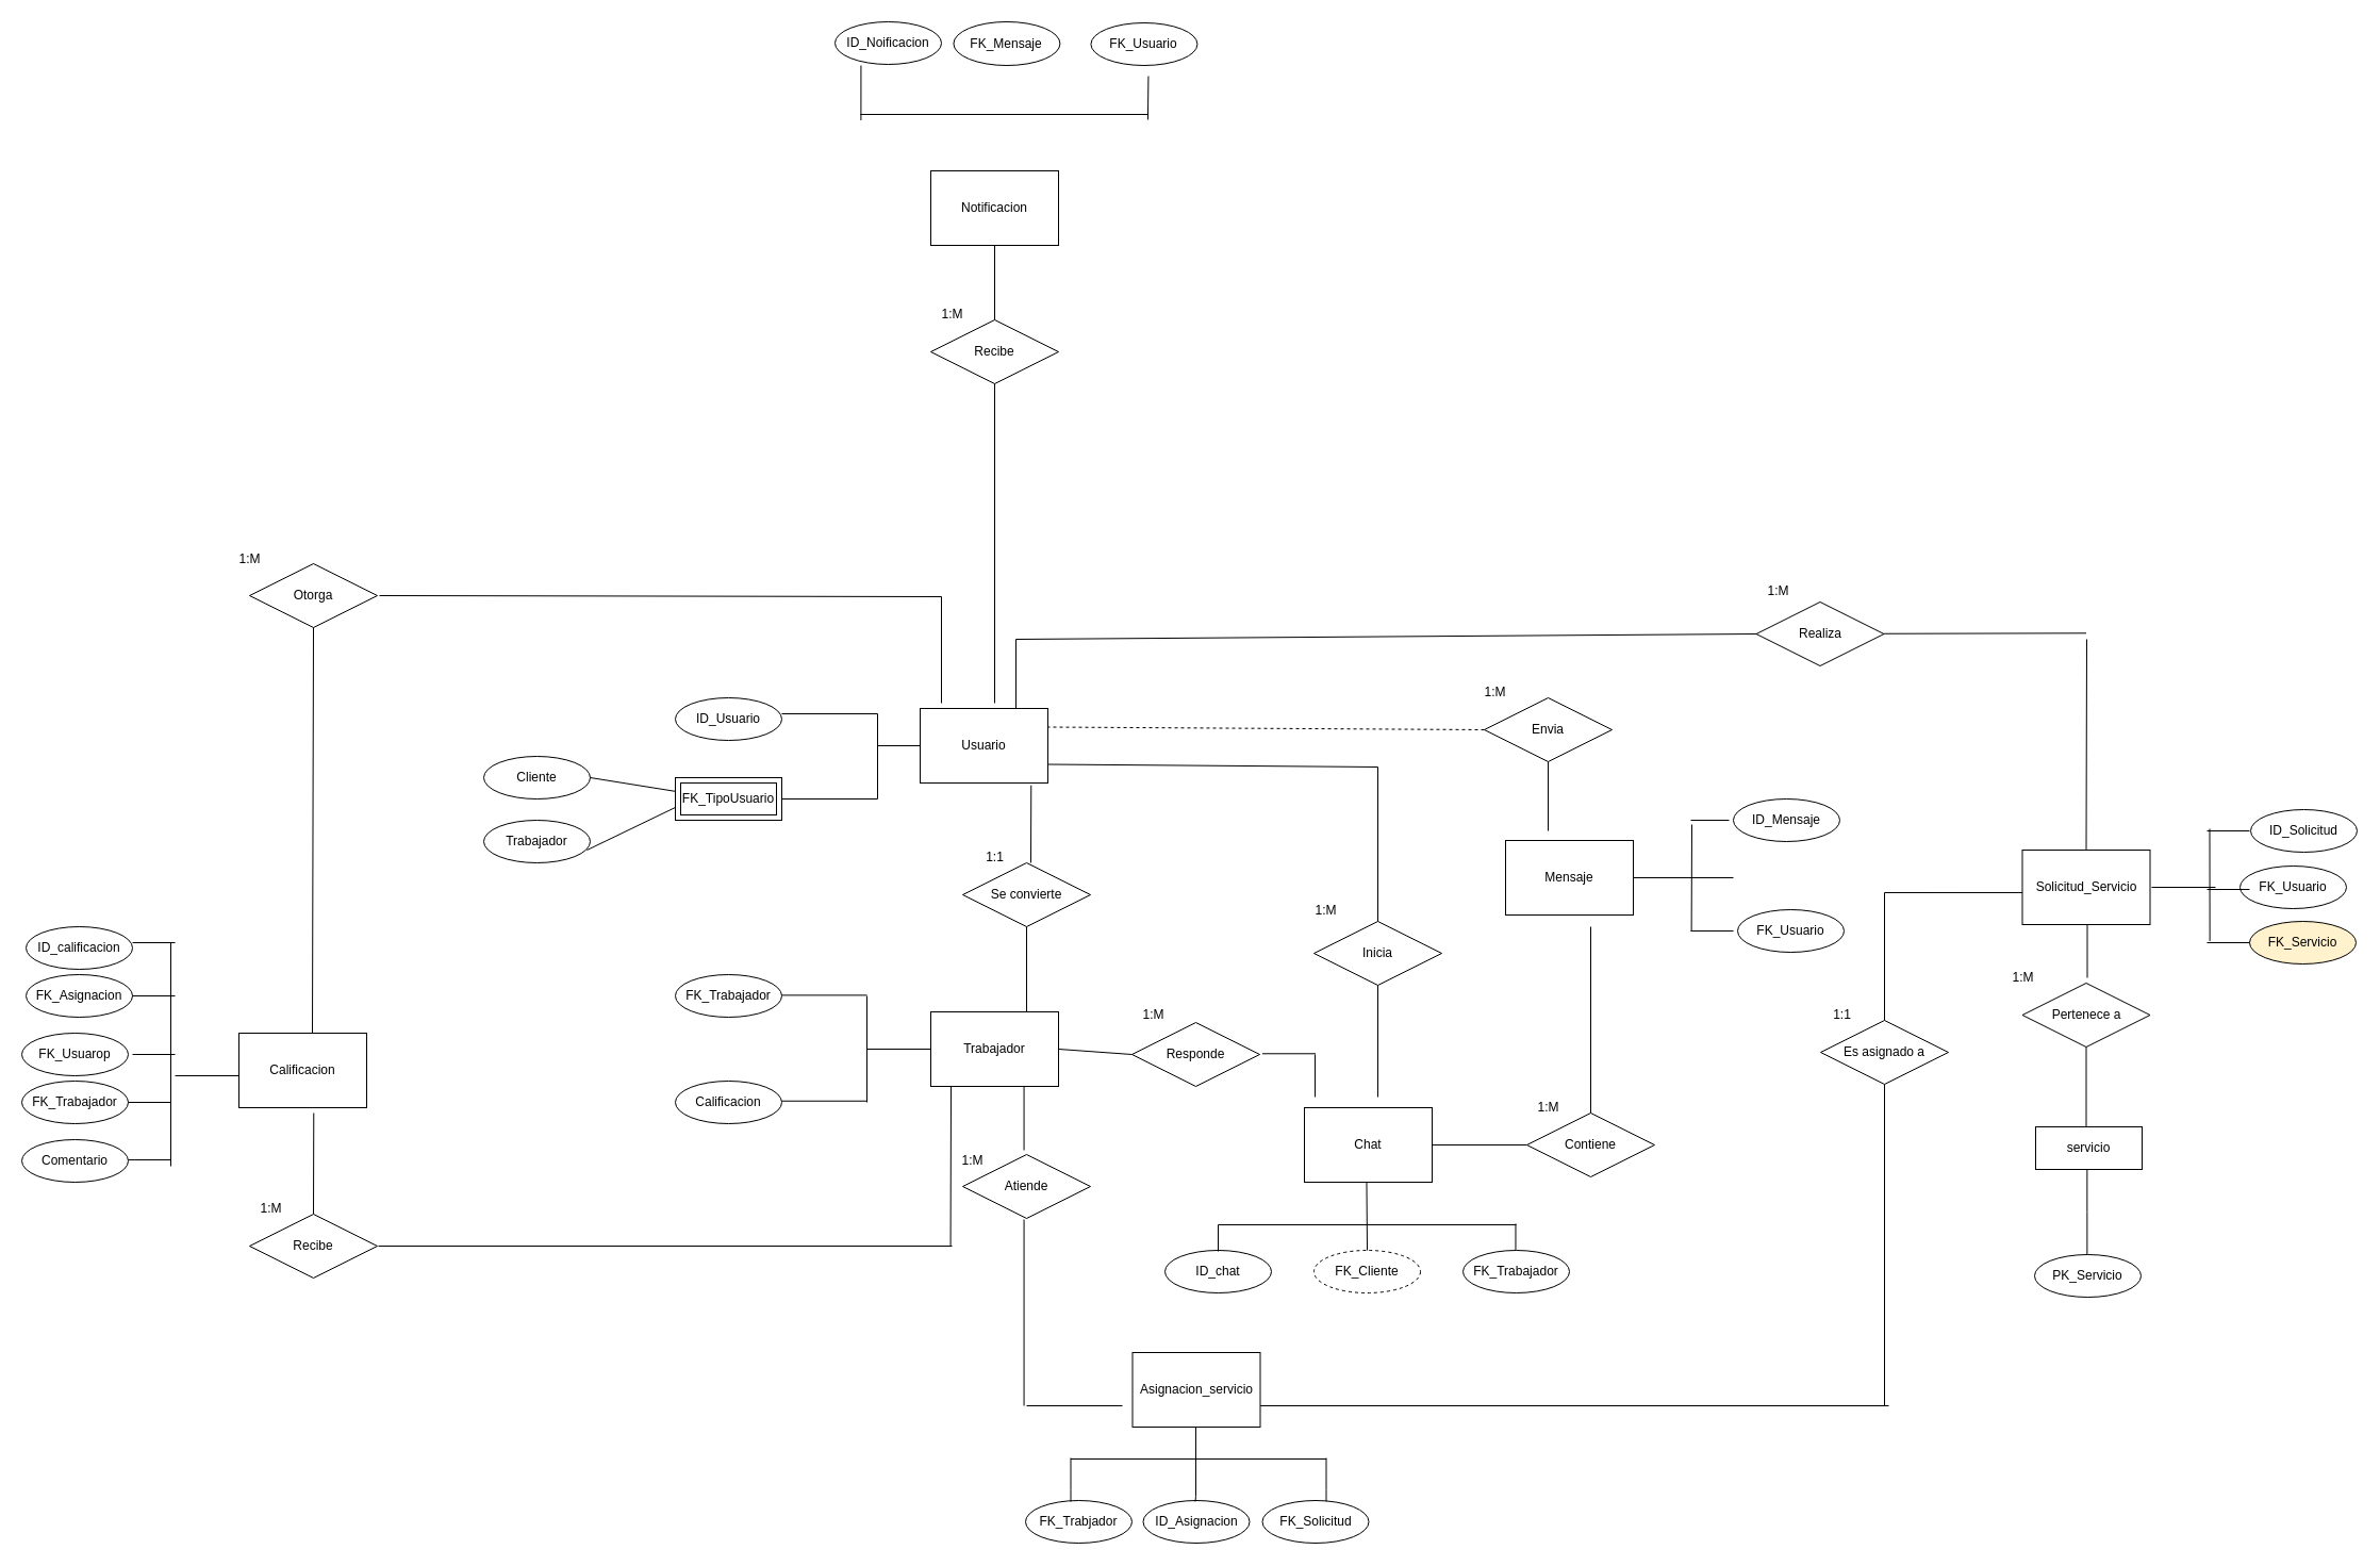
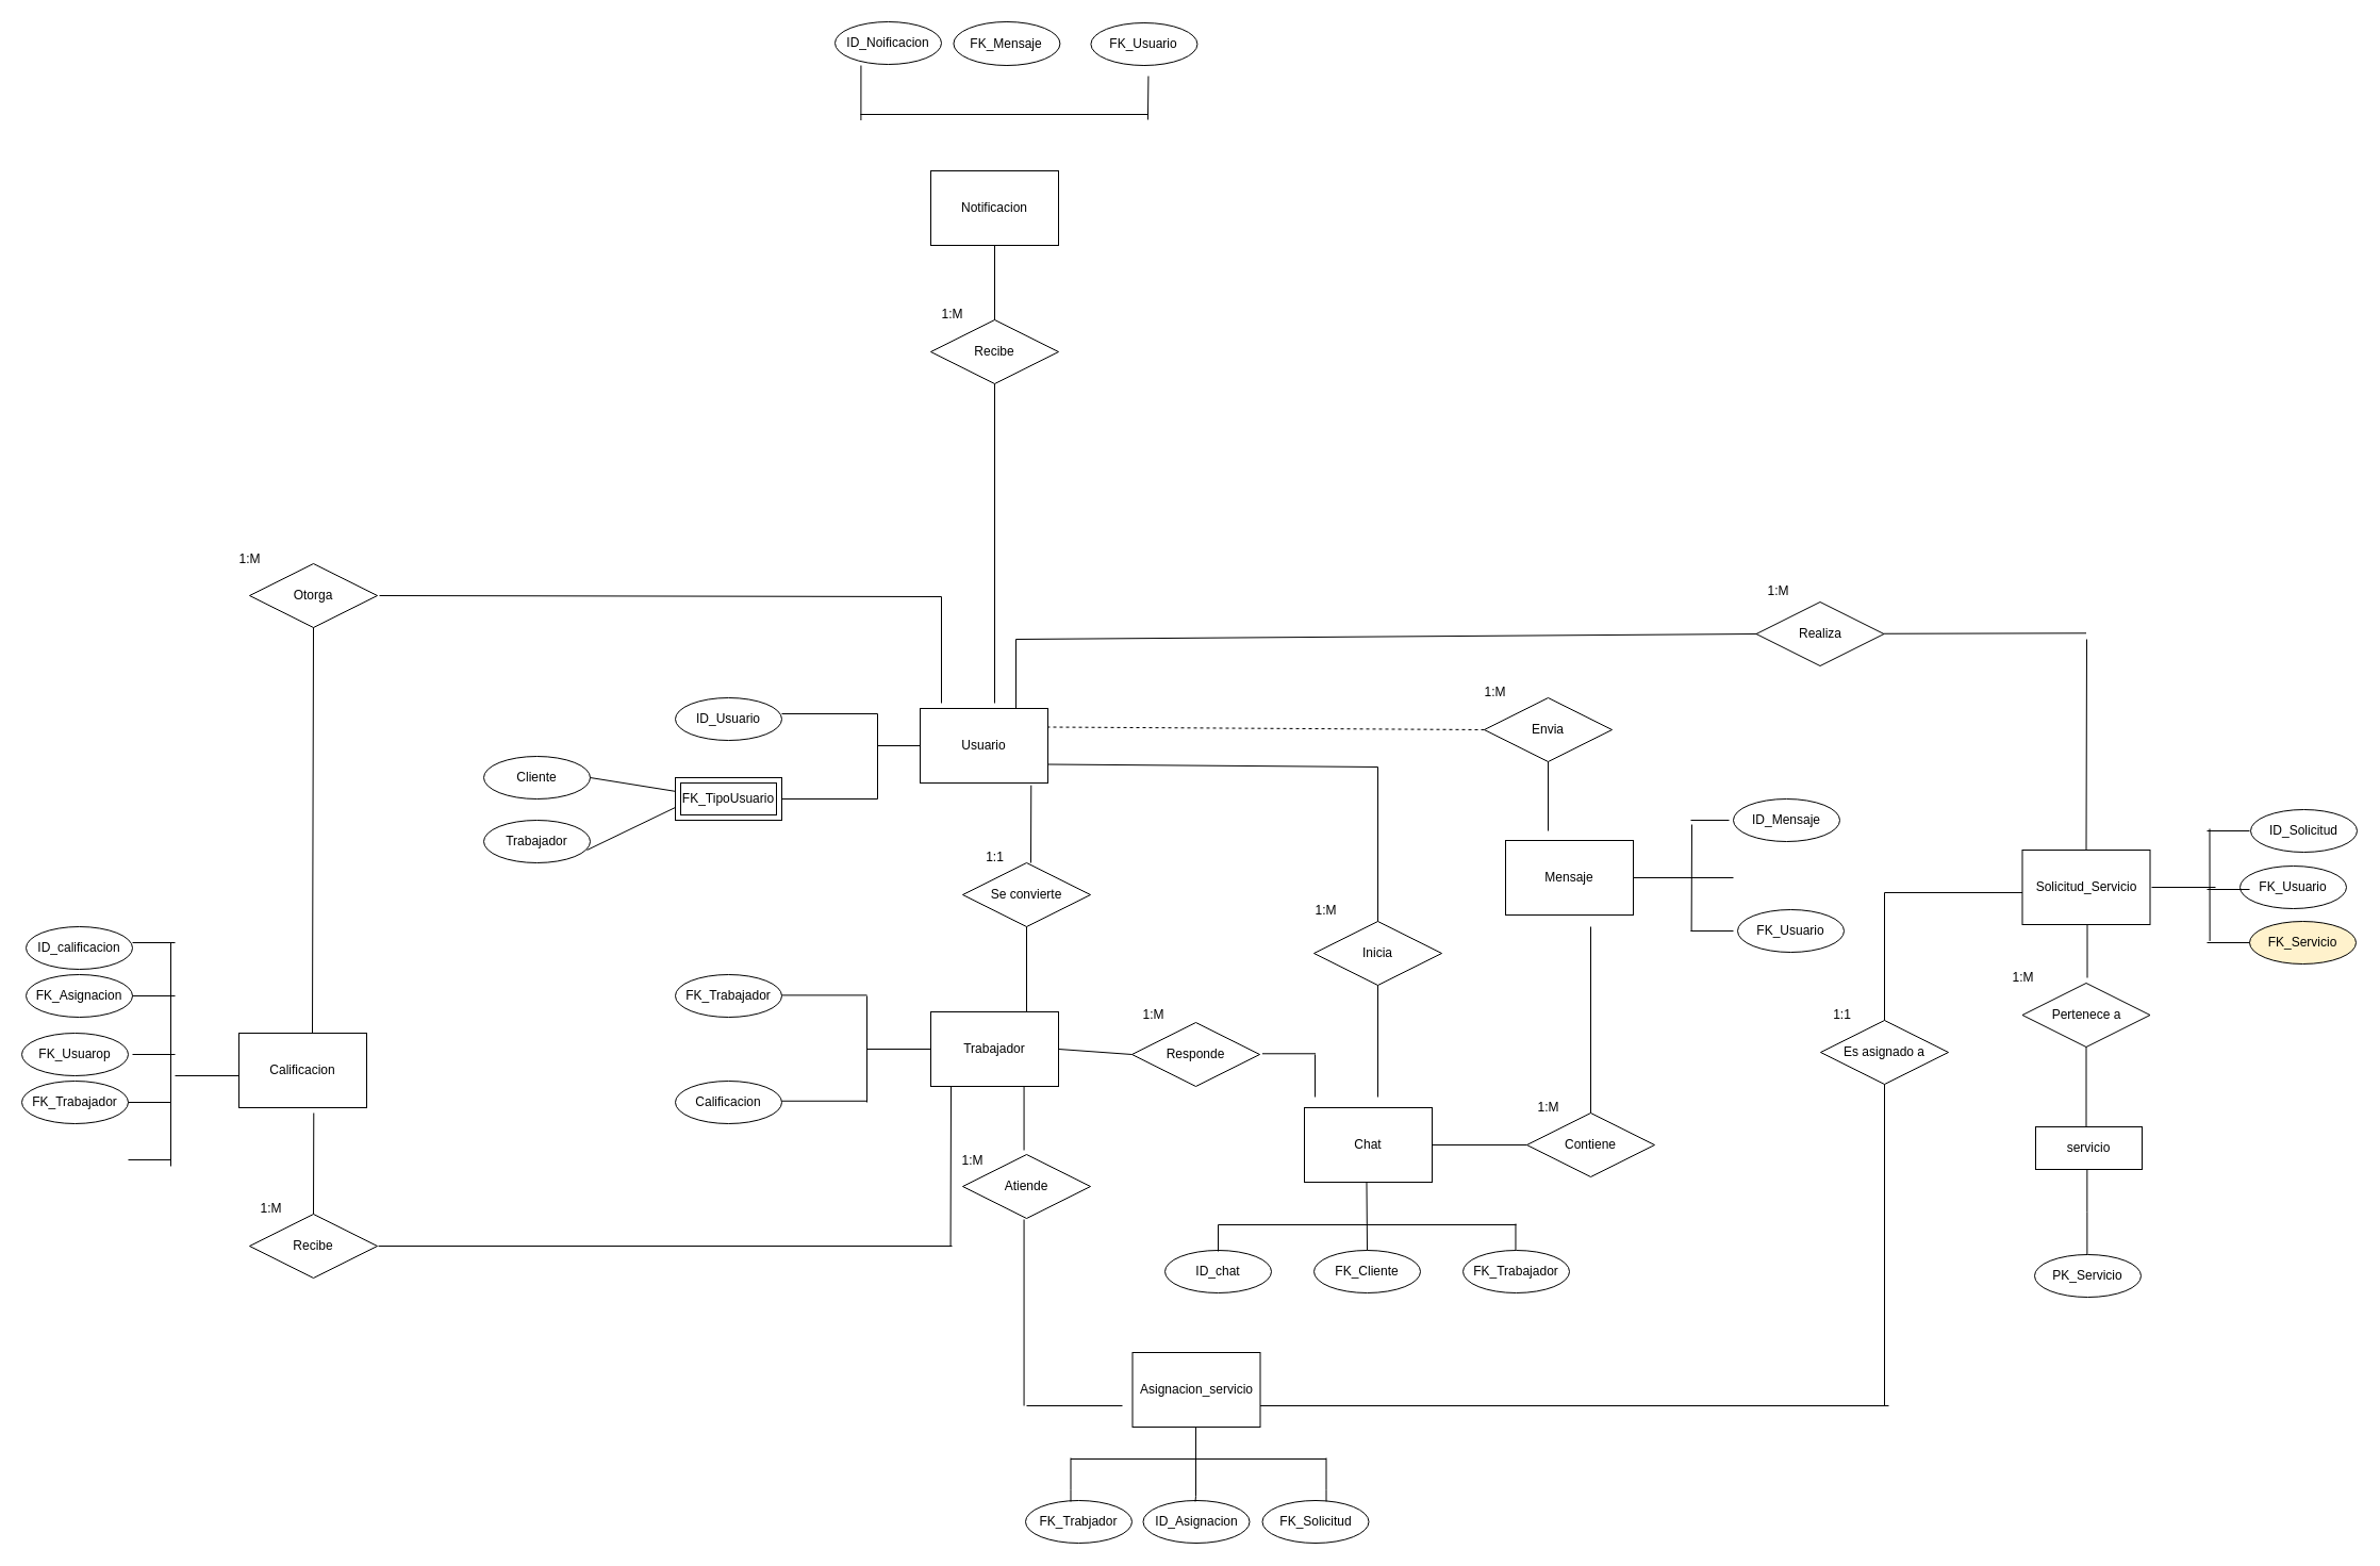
- <mxCell id="29" value="Comentario" style="ellipse;whiteSpace=wrap;html=1;align=center;" parent="1" vertex="1"><mxGeometry x="20" y="1070" width="100" height="40" as="geometry" /></mxCell>
- <mxCell id="49" value="FK_Cliente" style="ellipse;whiteSpace=wrap;html=1;align=center;dashed=1;" parent="1" vertex="1"><mxGeometry x="1234" y="1174" width="100" height="40" as="geometry" /></mxCell>
+ <mxCell id="49" value="FK_Cliente" style="ellipse;whiteSpace=wrap;html=1;align=center;" parent="1" vertex="1"><mxGeometry x="1234" y="1174" width="100" height="40" as="geometry" /></mxCell>
